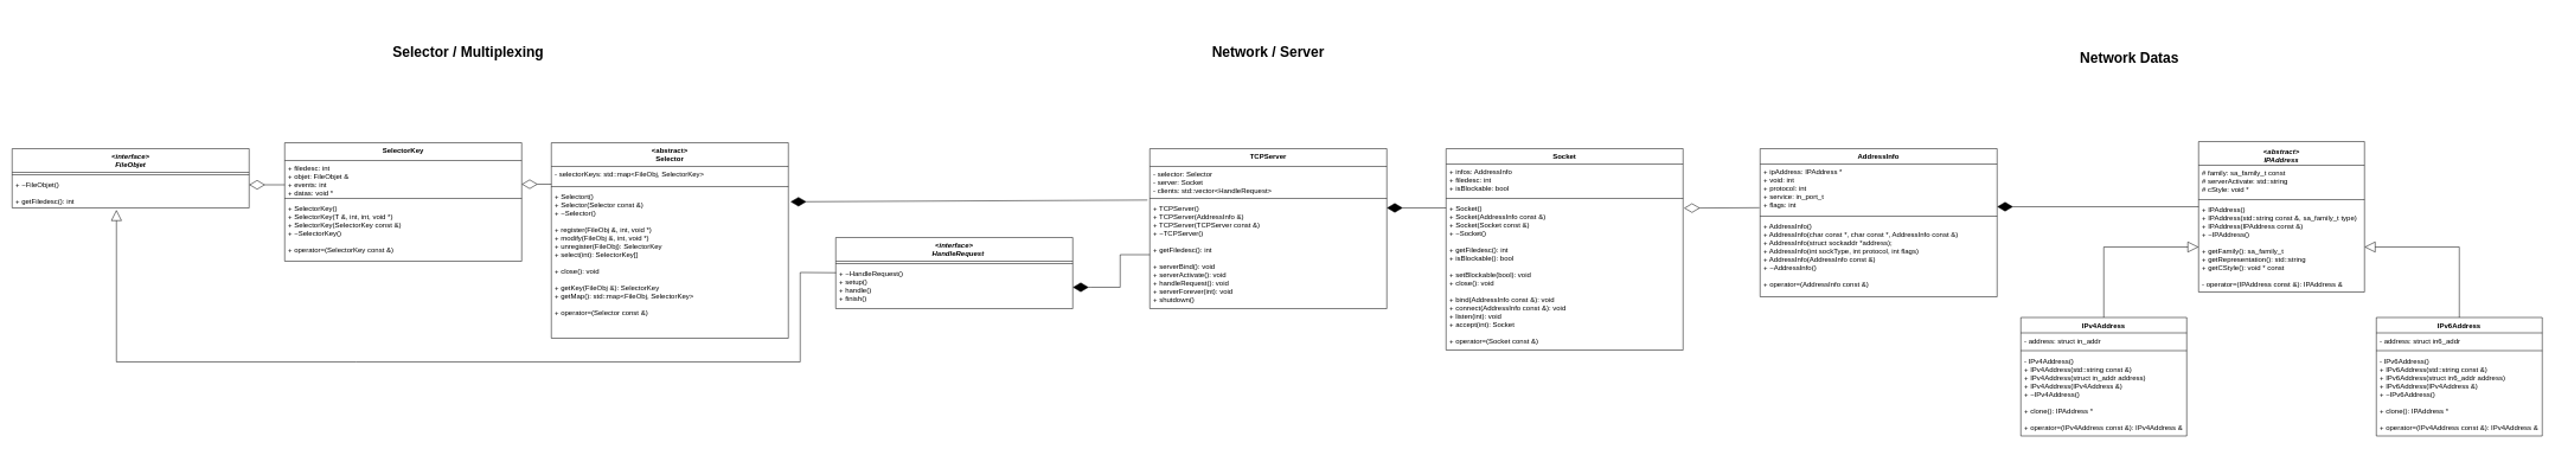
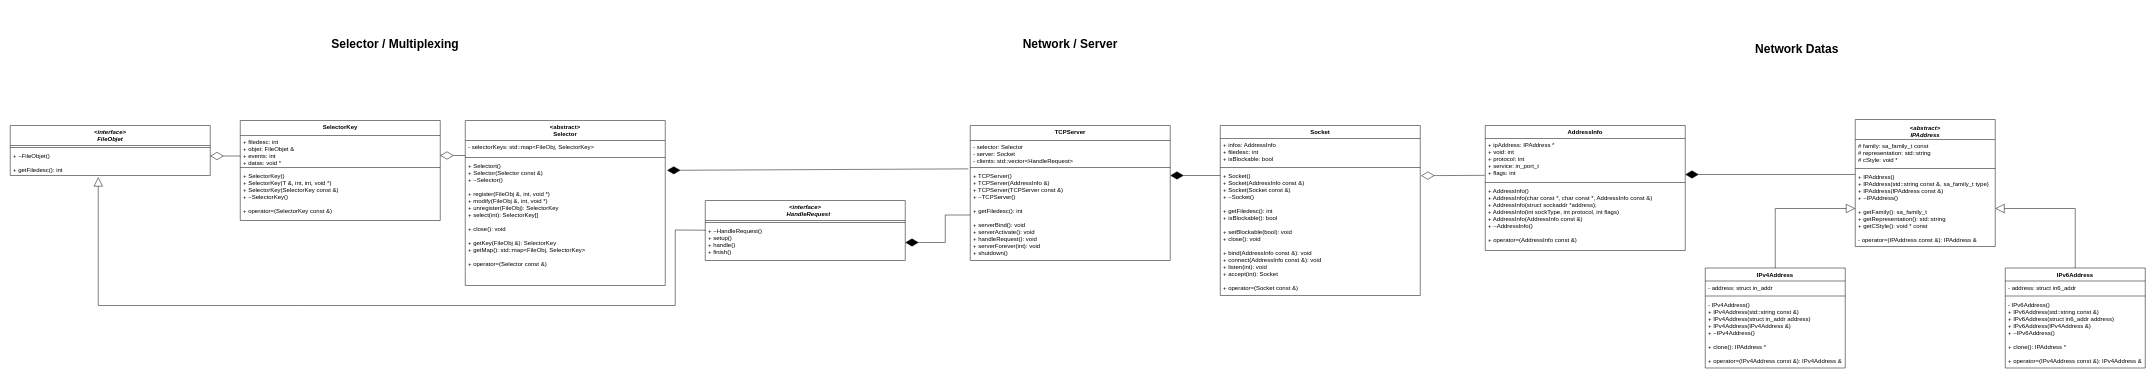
- <mxCell id="3" value="# family: sa_family_t const&#10;# serverActivate: std::string&#10;# cStyle: void *&#10;" style="text;strokeColor=none;fillColor=none;align=left;verticalAlign=top;spacingLeft=4;spacingRight=4;overflow=hidden;rotatable=0;points=[[0,0.5],[1,0.5]];portConstraint=eastwest;" parent="2" vertex="1"><mxGeometry y="40" width="280" height="54" as="geometry" /></mxCell>
+ <mxCell id="3" value="# family: sa_family_t const&#10;# representation: std::string&#10;# cStyle: void *&#10;" style="text;strokeColor=none;fillColor=none;align=left;verticalAlign=top;spacingLeft=4;spacingRight=4;overflow=hidden;rotatable=0;points=[[0,0.5],[1,0.5]];portConstraint=eastwest;" parent="2" vertex="1"><mxGeometry y="40" width="280" height="54" as="geometry" /></mxCell>
